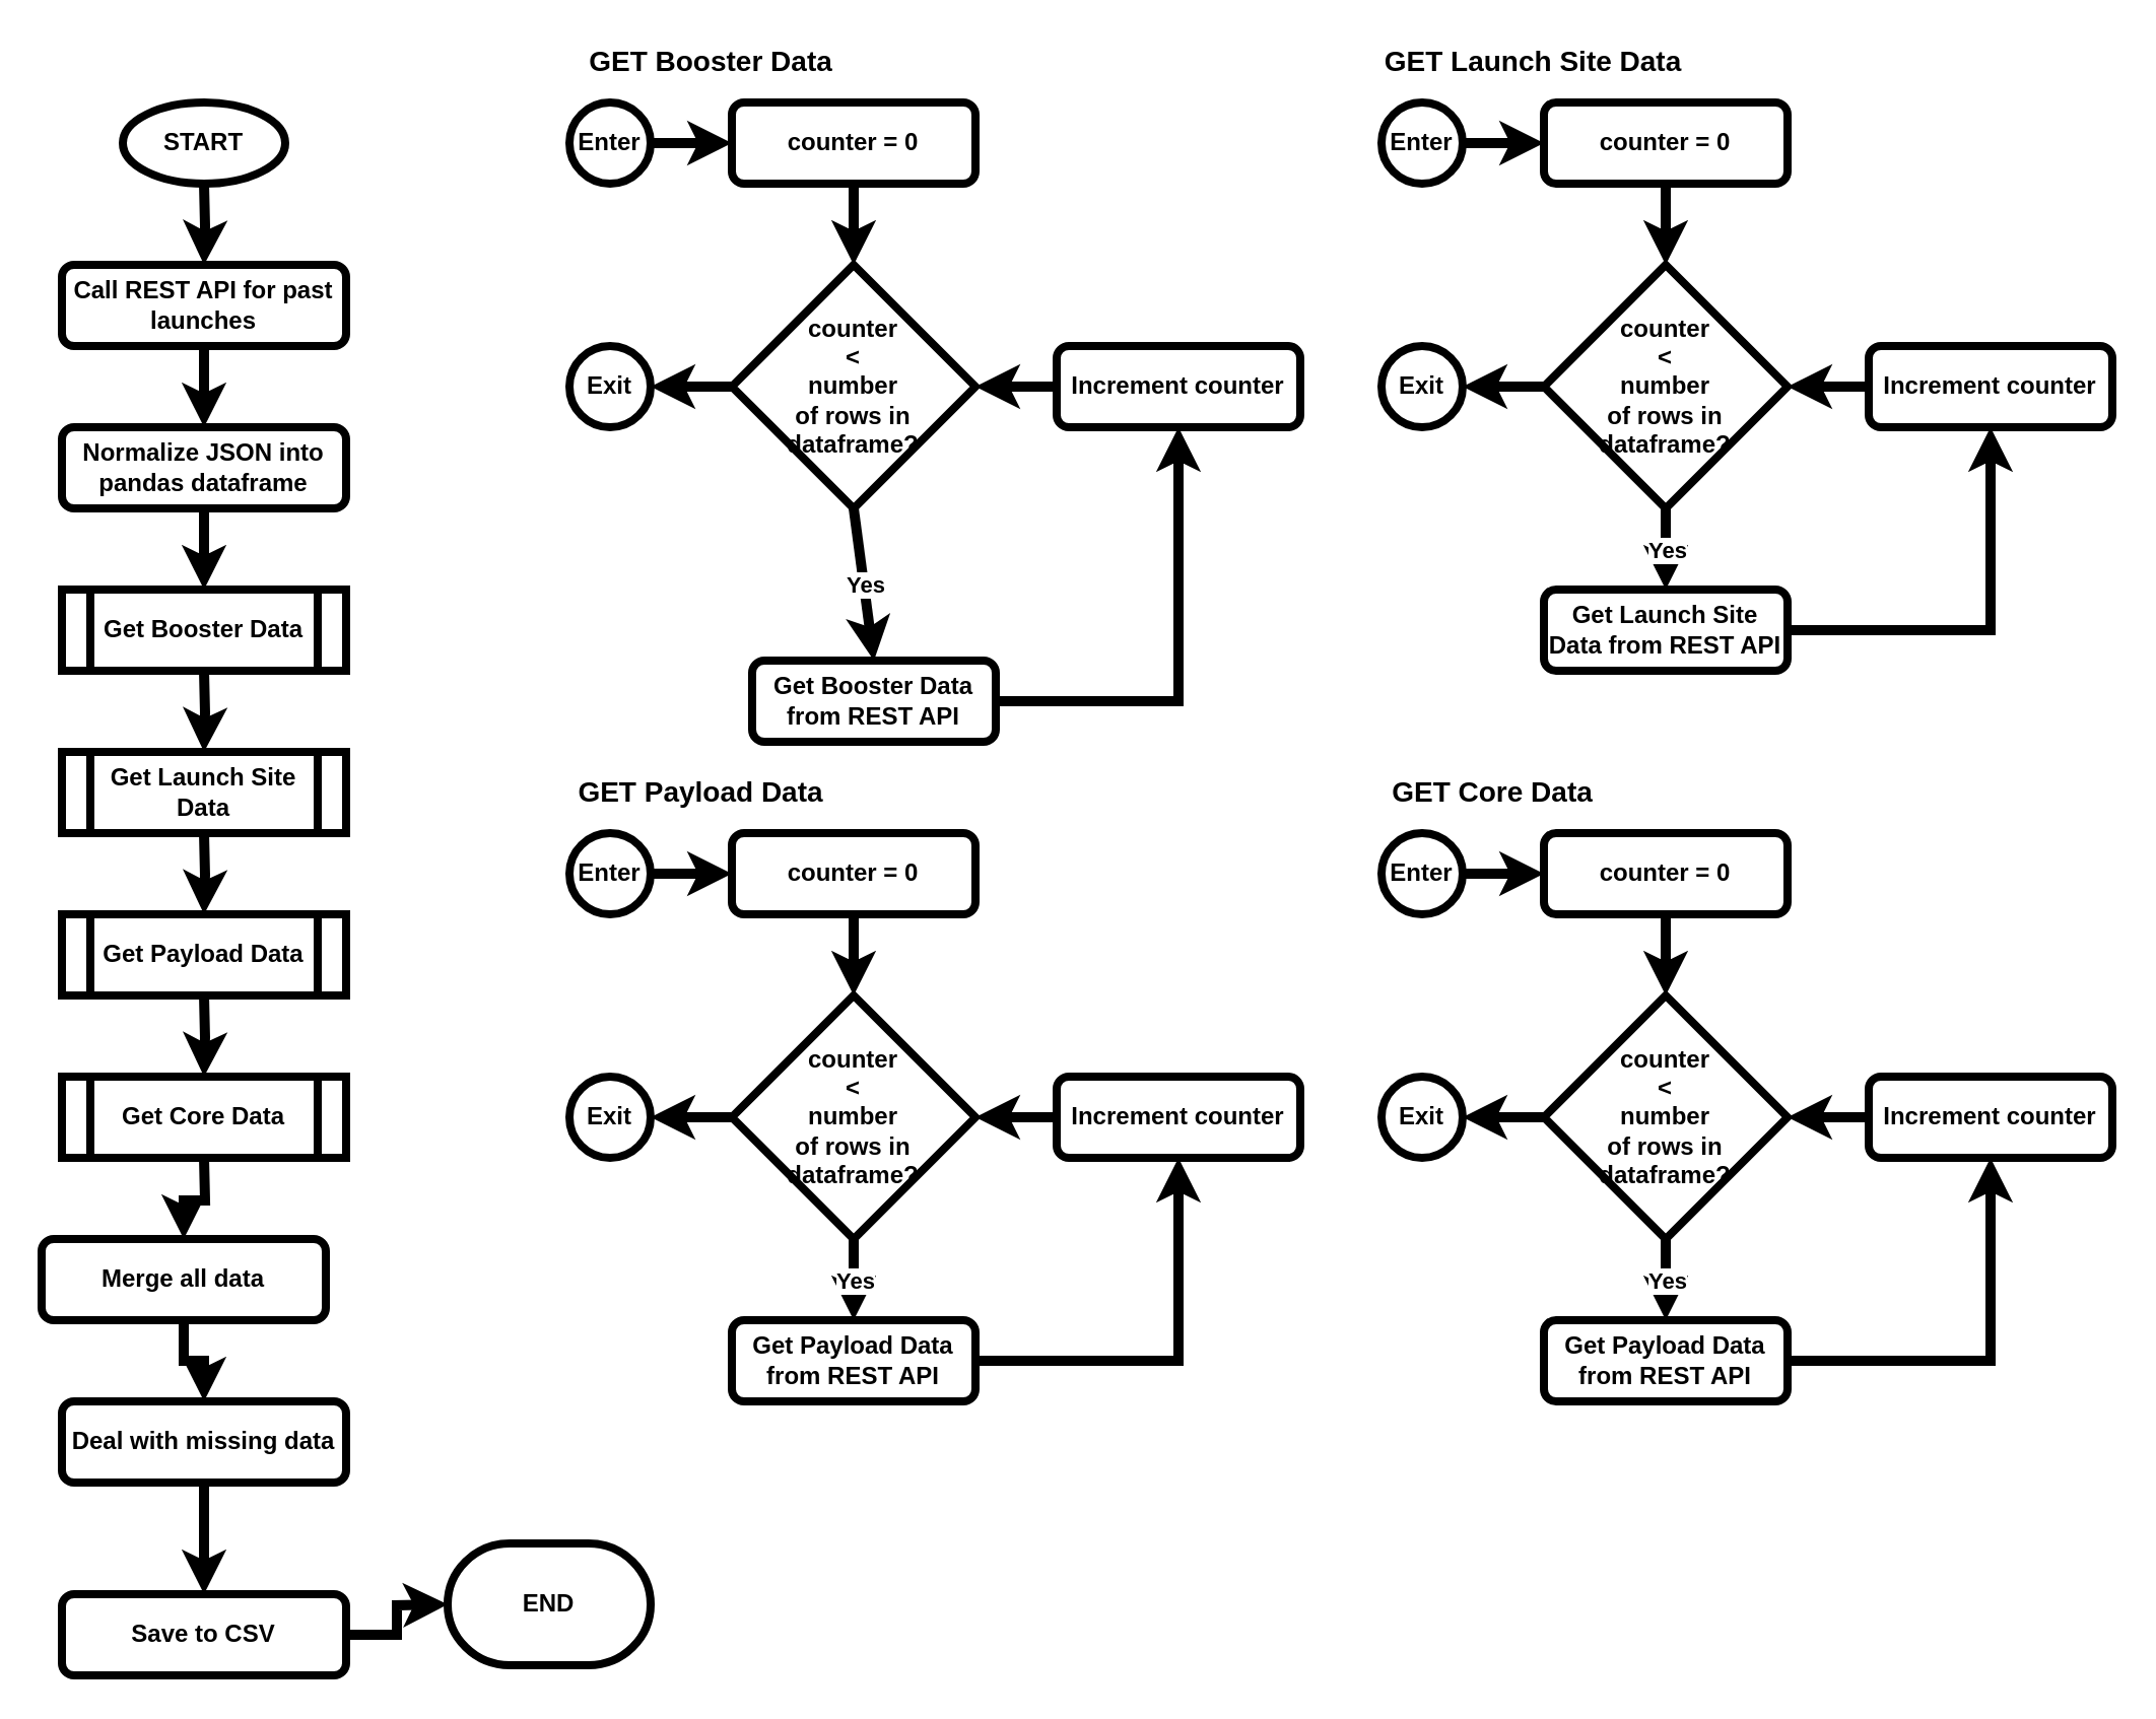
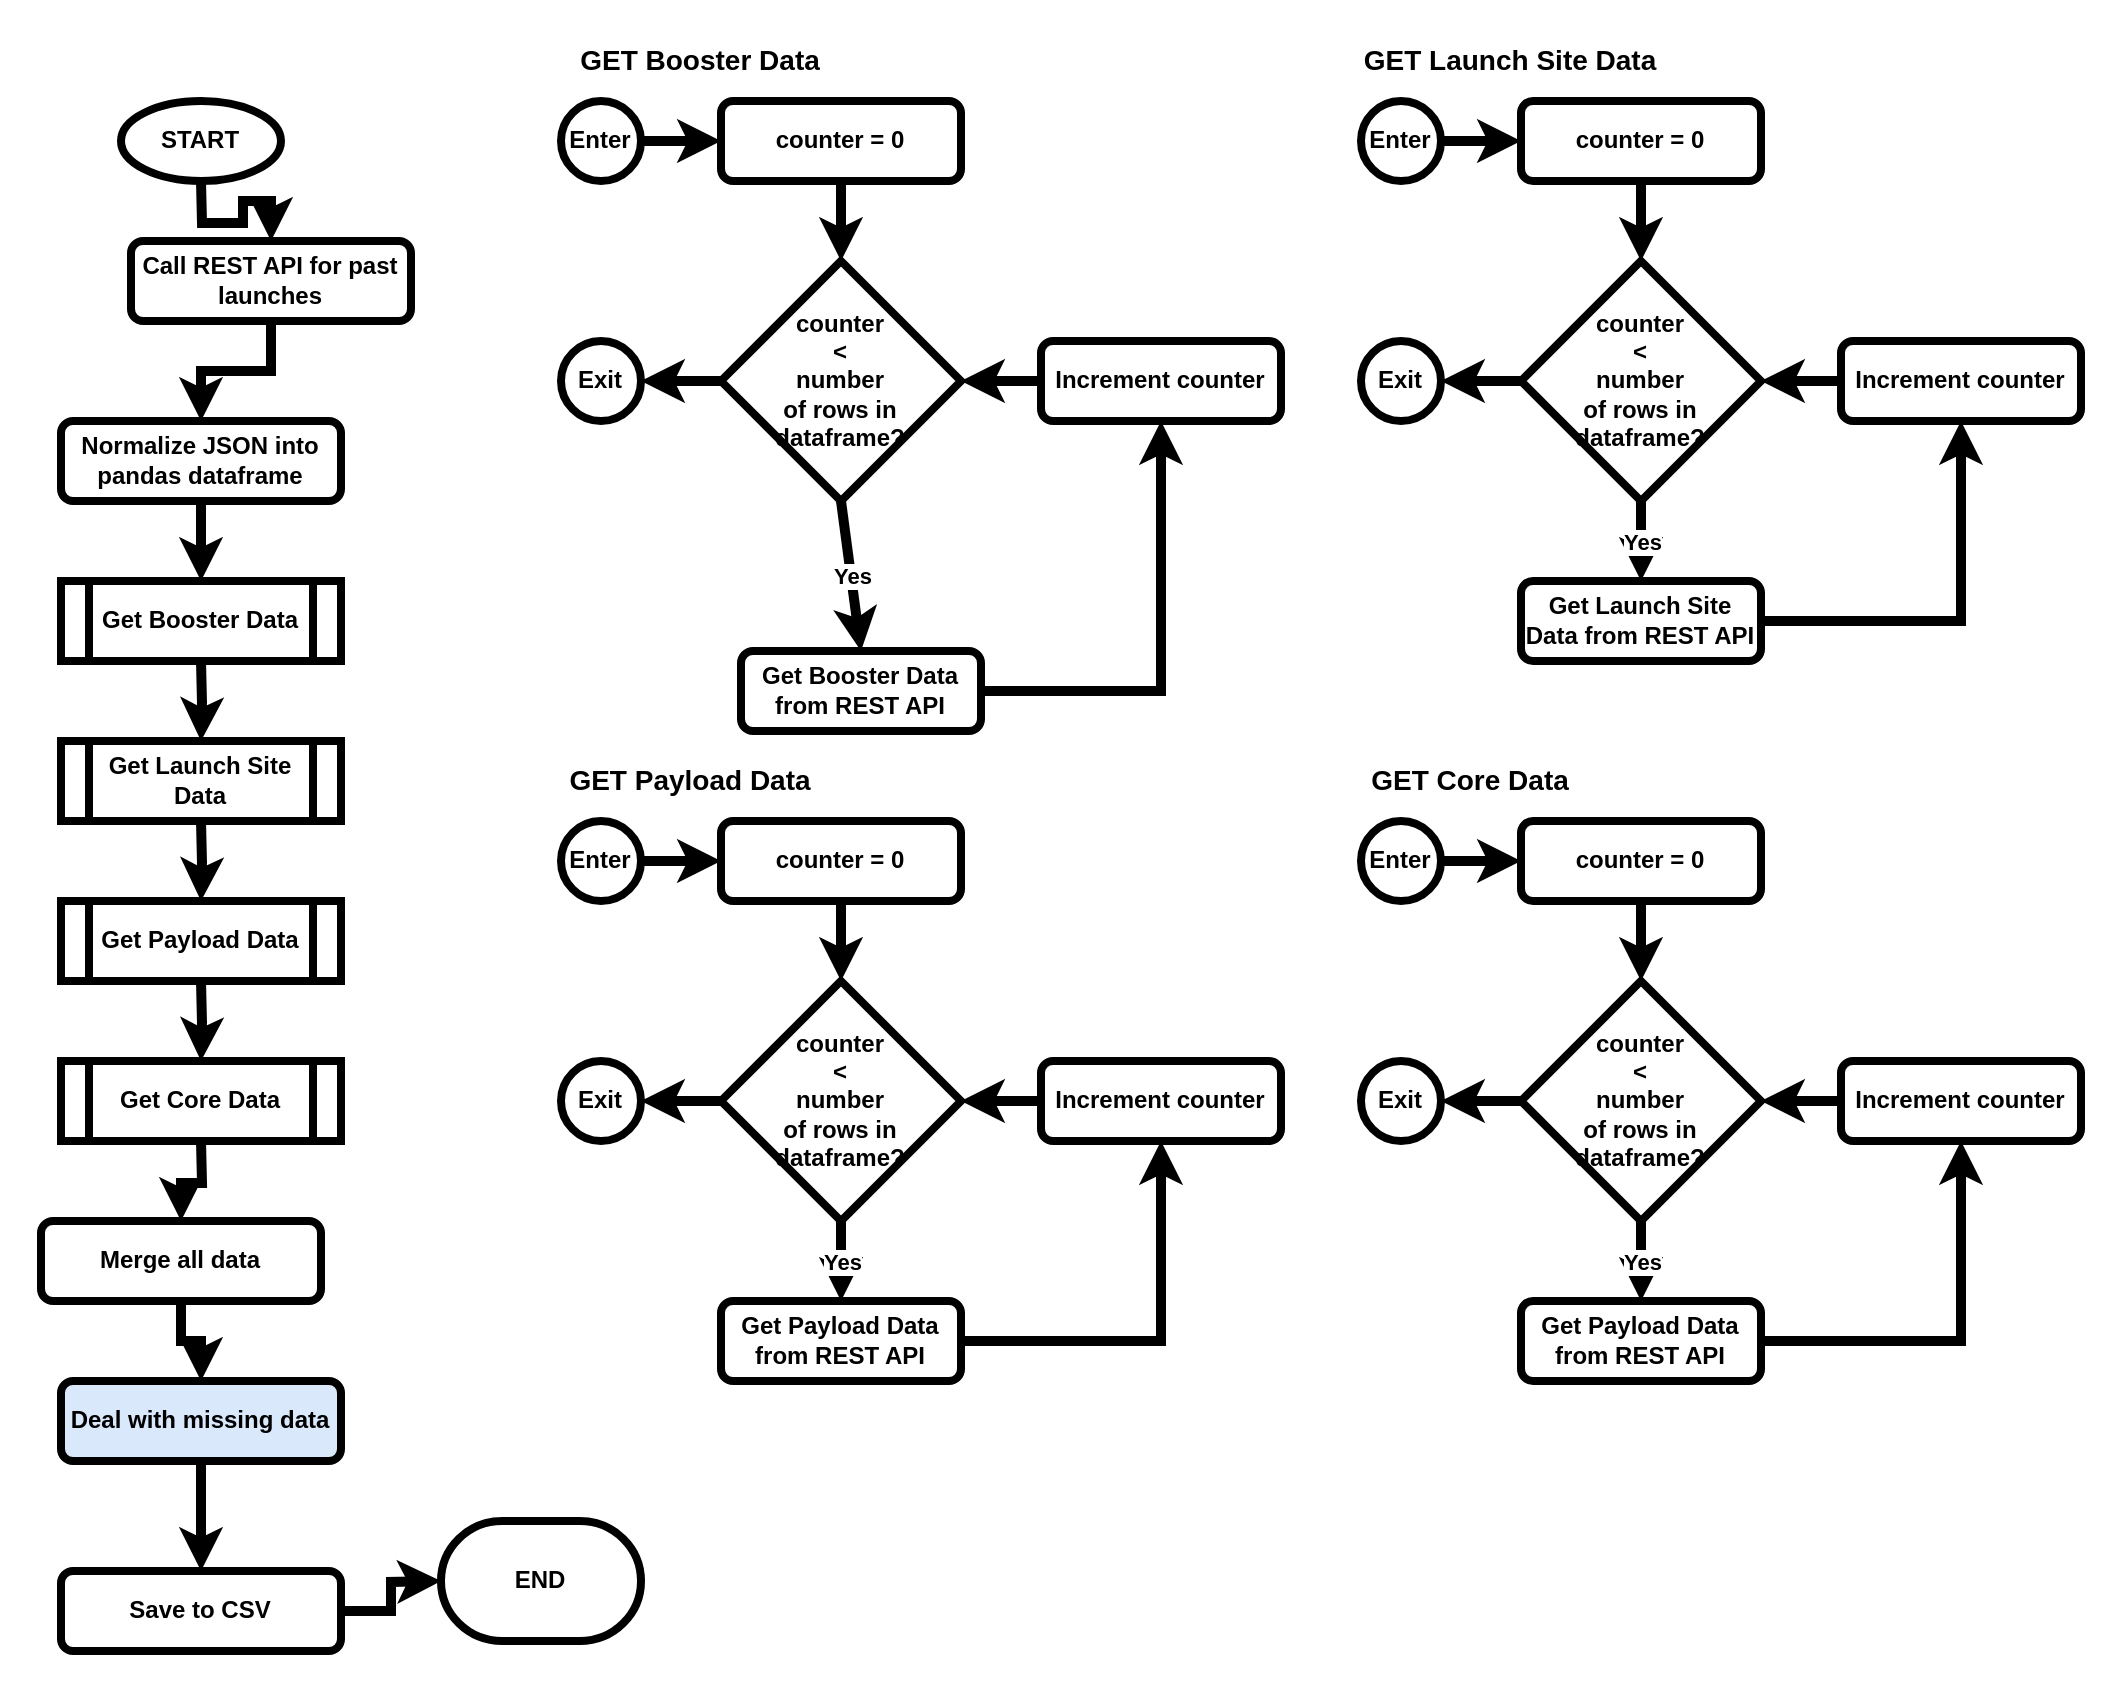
- <mxCell id="3" value="Call REST API for past launches" style="rounded=1;whiteSpace=wrap;html=1;fontSize=12;glass=0;strokeWidth=4;shadow=0;fontStyle=1" parent="1" vertex="1"><mxGeometry x="30" y="130" width="140" height="40" as="geometry" /></mxCell>
+ <mxCell id="3" value="Call REST API for past launches" style="rounded=1;whiteSpace=wrap;html=1;fontSize=12;glass=0;strokeWidth=4;shadow=0;fontStyle=1" parent="1" vertex="1"><mxGeometry x="65" y="120" width="140" height="40" as="geometry" /></mxCell>
- <mxCell id="17" value="Deal with missing data" style="whiteSpace=wrap;html=1;rounded=1;fontStyle=1;strokeWidth=4;" vertex="1" parent="1"><mxGeometry x="30" y="690" width="140" height="40" as="geometry" /></mxCell>
+ <mxCell id="17" value="Deal with missing data" style="whiteSpace=wrap;html=1;rounded=1;fontStyle=1;strokeWidth=4;fillColor=#dae8fc;" vertex="1" parent="1"><mxGeometry x="30" y="690" width="140" height="40" as="geometry" /></mxCell>
